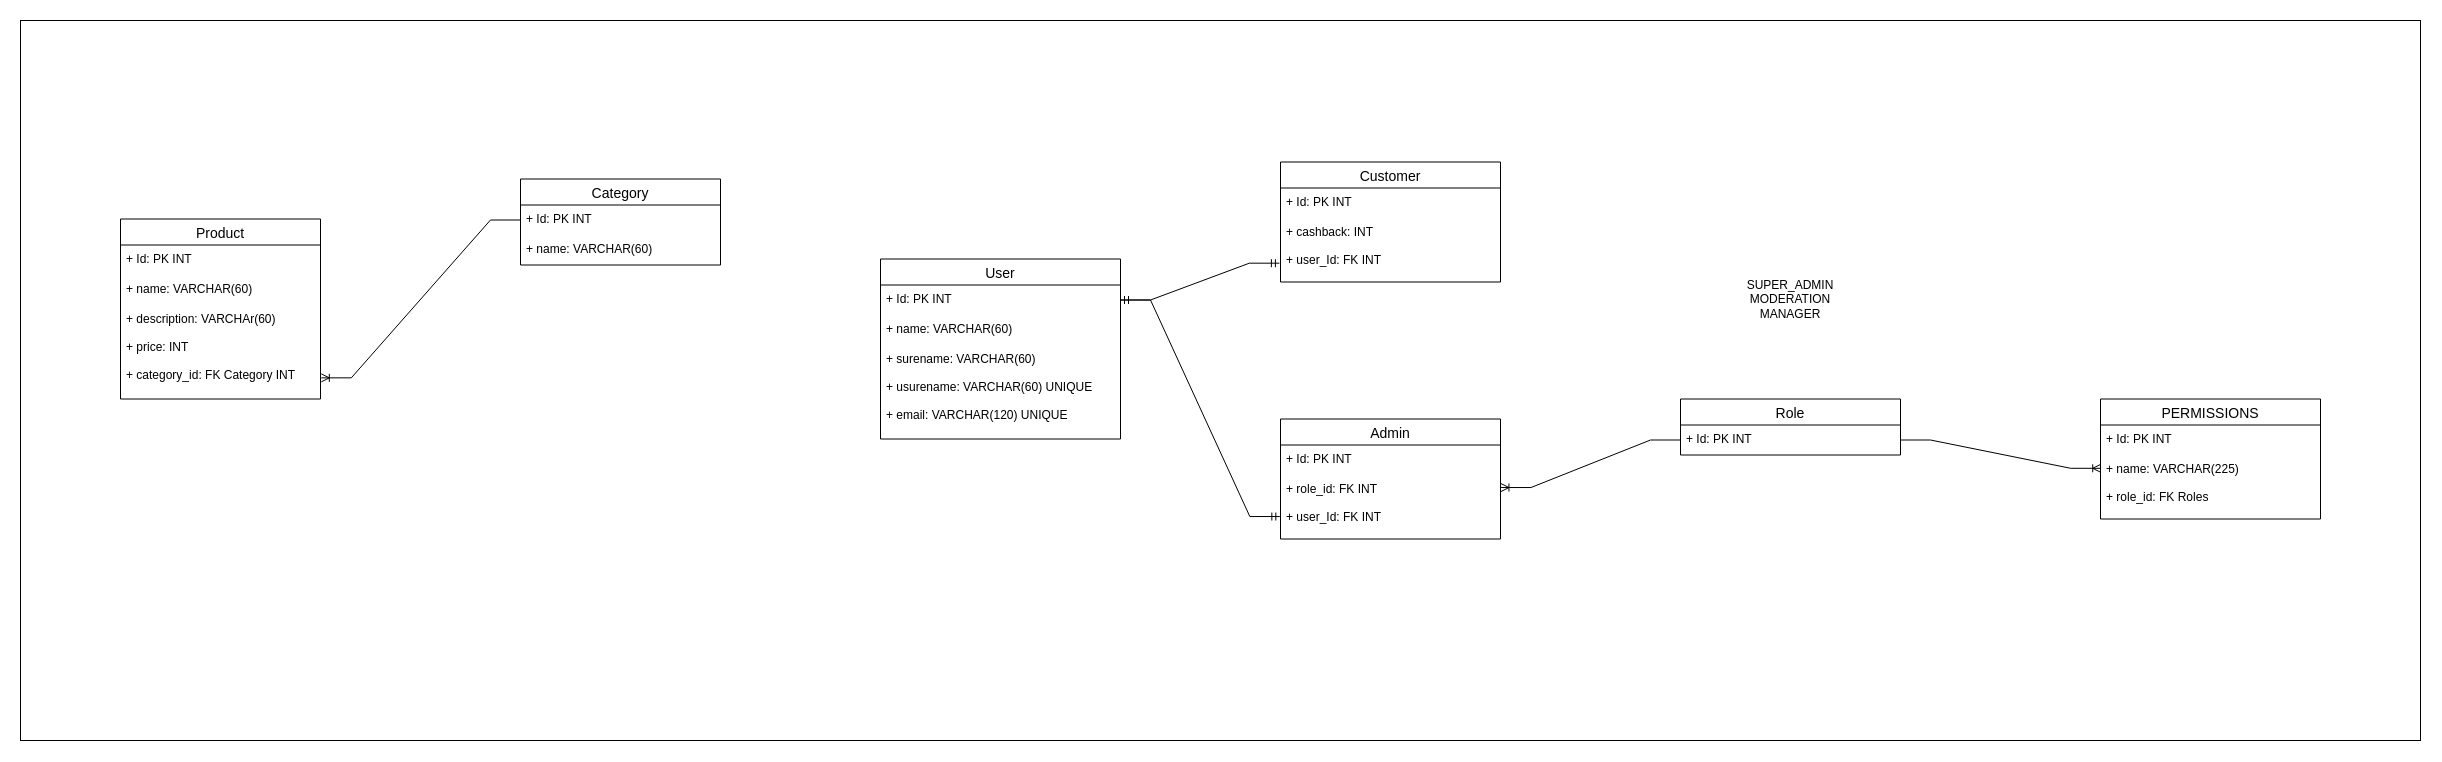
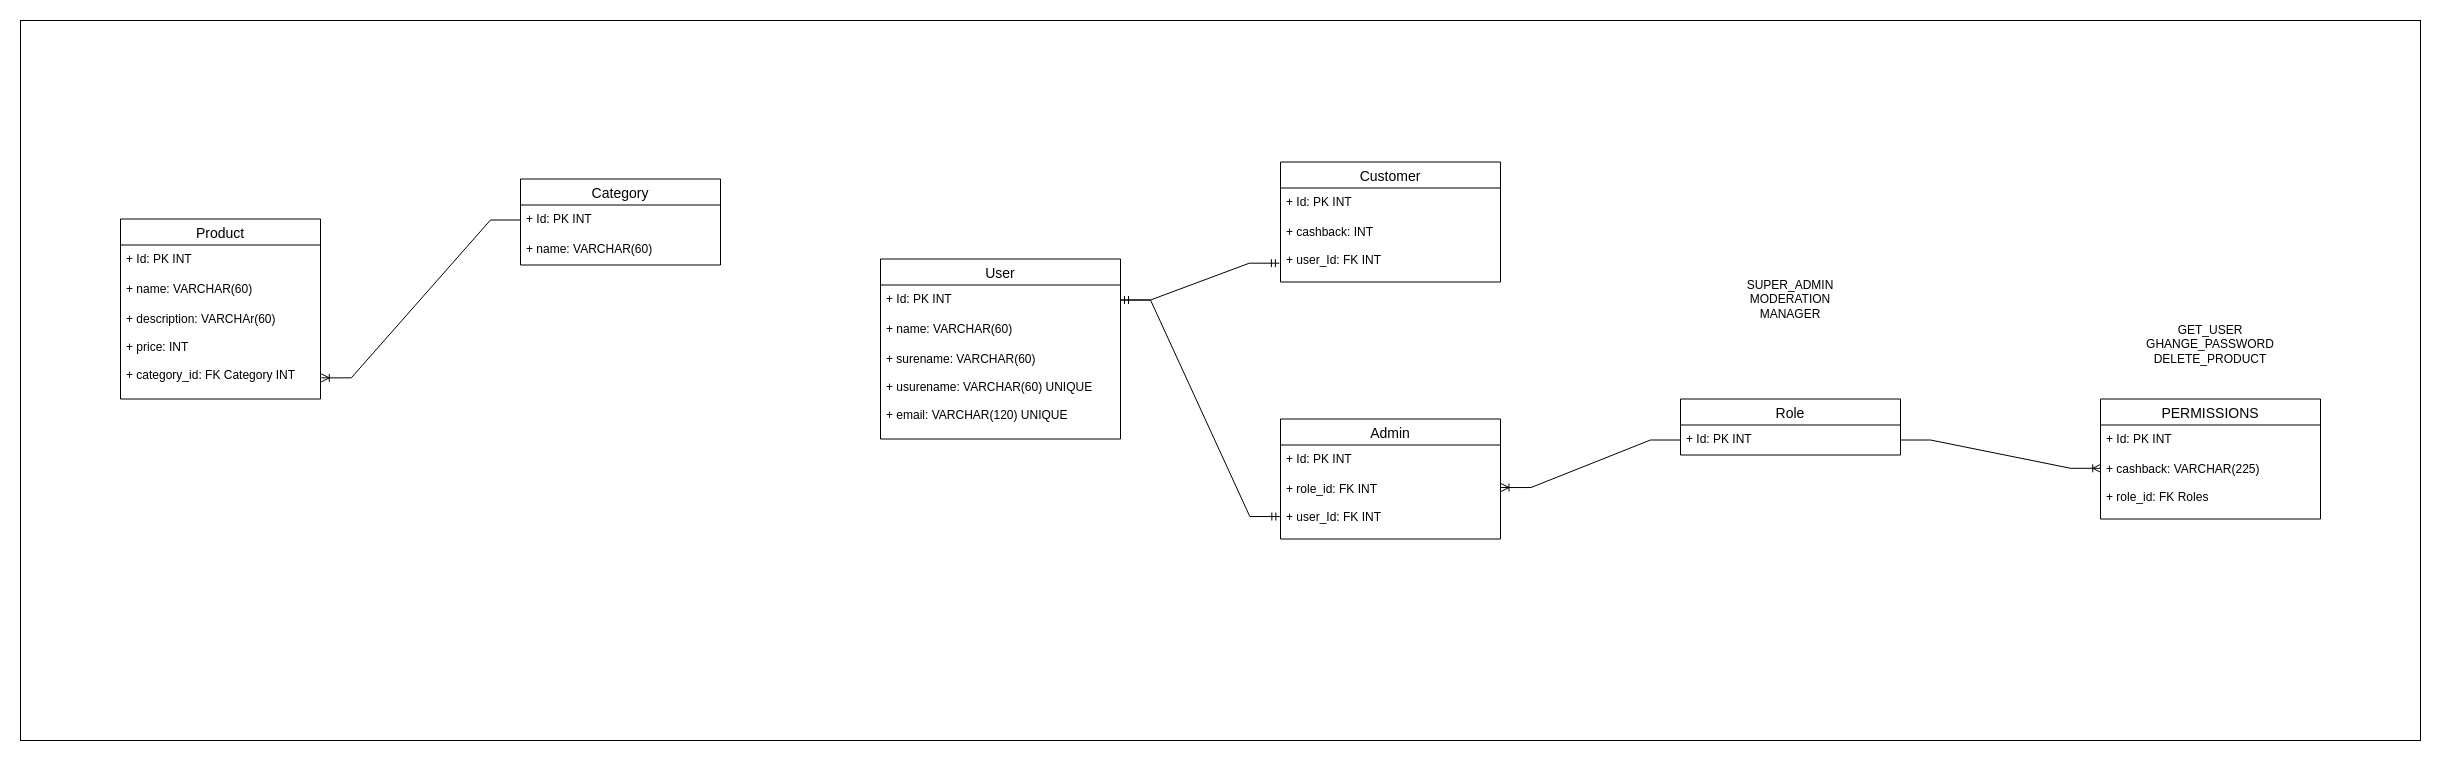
+ <mxCell id="31" value="GET_USER&lt;br&gt;GHANGE_PASSWORD&lt;br&gt;DELETE_PRODUCT" style="text;html=1;strokeColor=none;fillColor=none;align=center;verticalAlign=middle;whiteSpace=wrap;rounded=0;" vertex="1" parent="1"><mxGeometry x="2145" y="308.5" width="130" height="70" as="geometry" /></mxCell>
- <mxCell id="29" value="+ name: VARCHAR(225)&#10;&#10;+ role_id: FK Roles" style="text;strokeColor=none;fillColor=none;spacingLeft=4;spacingRight=4;overflow=hidden;rotatable=0;points=[[0,0.5],[1,0.5]];portConstraint=eastwest;fontSize=12;" vertex="1" parent="27"><mxGeometry y="56" width="220" height="64" as="geometry" /></mxCell>
+ <mxCell id="29" value="+ cashback: VARCHAR(225)&#10;&#10;+ role_id: FK Roles" style="text;strokeColor=none;fillColor=none;spacingLeft=4;spacingRight=4;overflow=hidden;rotatable=0;points=[[0,0.5],[1,0.5]];portConstraint=eastwest;fontSize=12;" vertex="1" parent="27"><mxGeometry y="56" width="220" height="64" as="geometry" /></mxCell>
